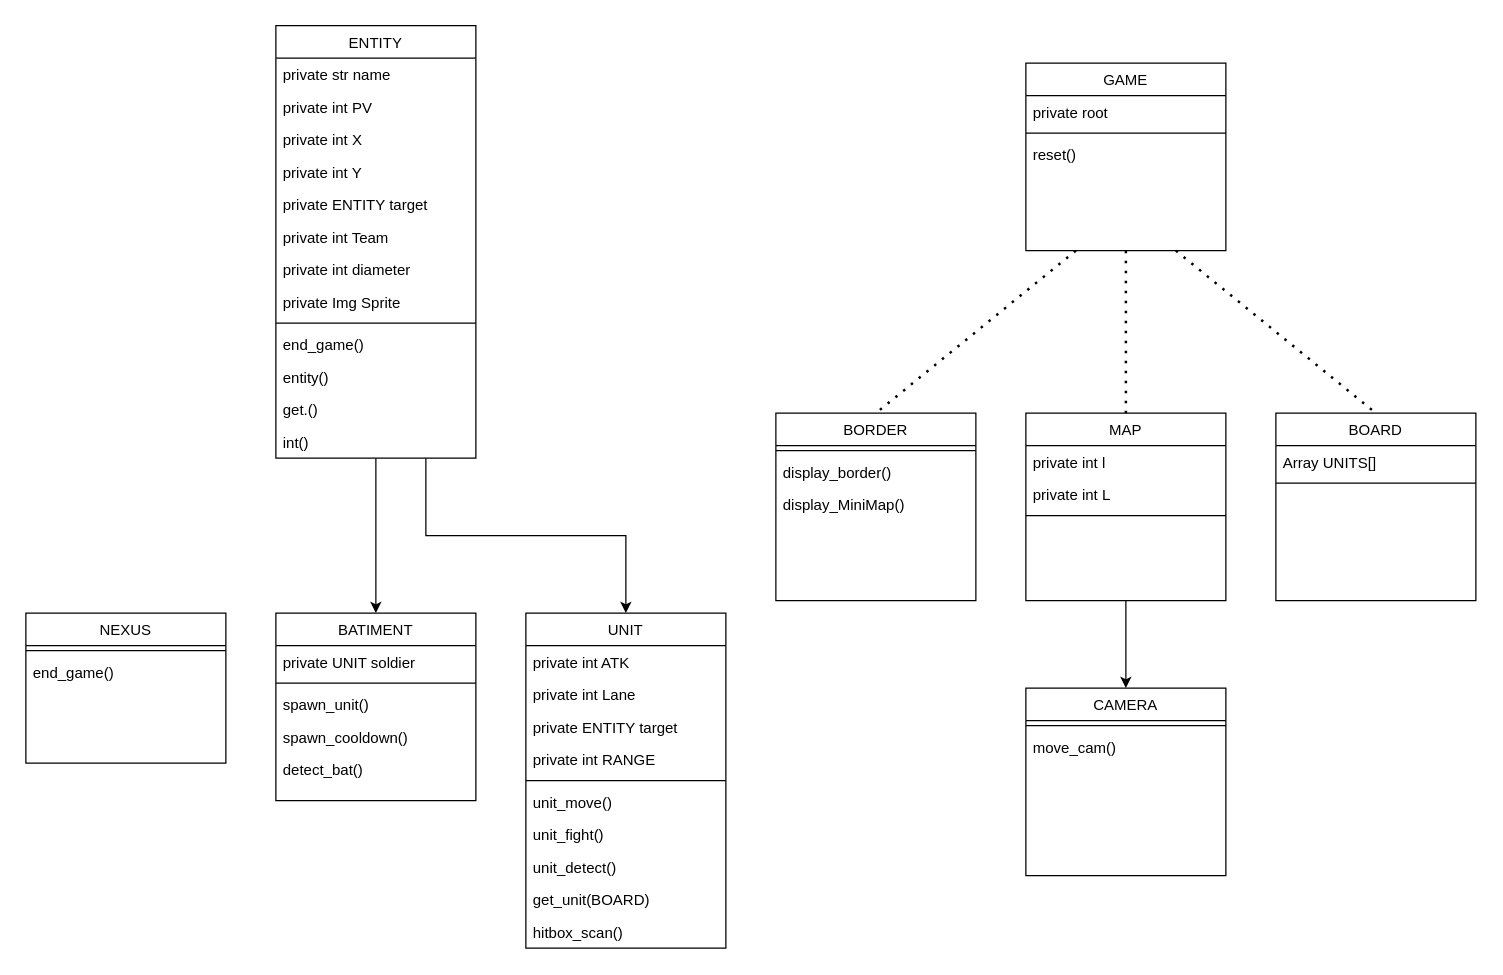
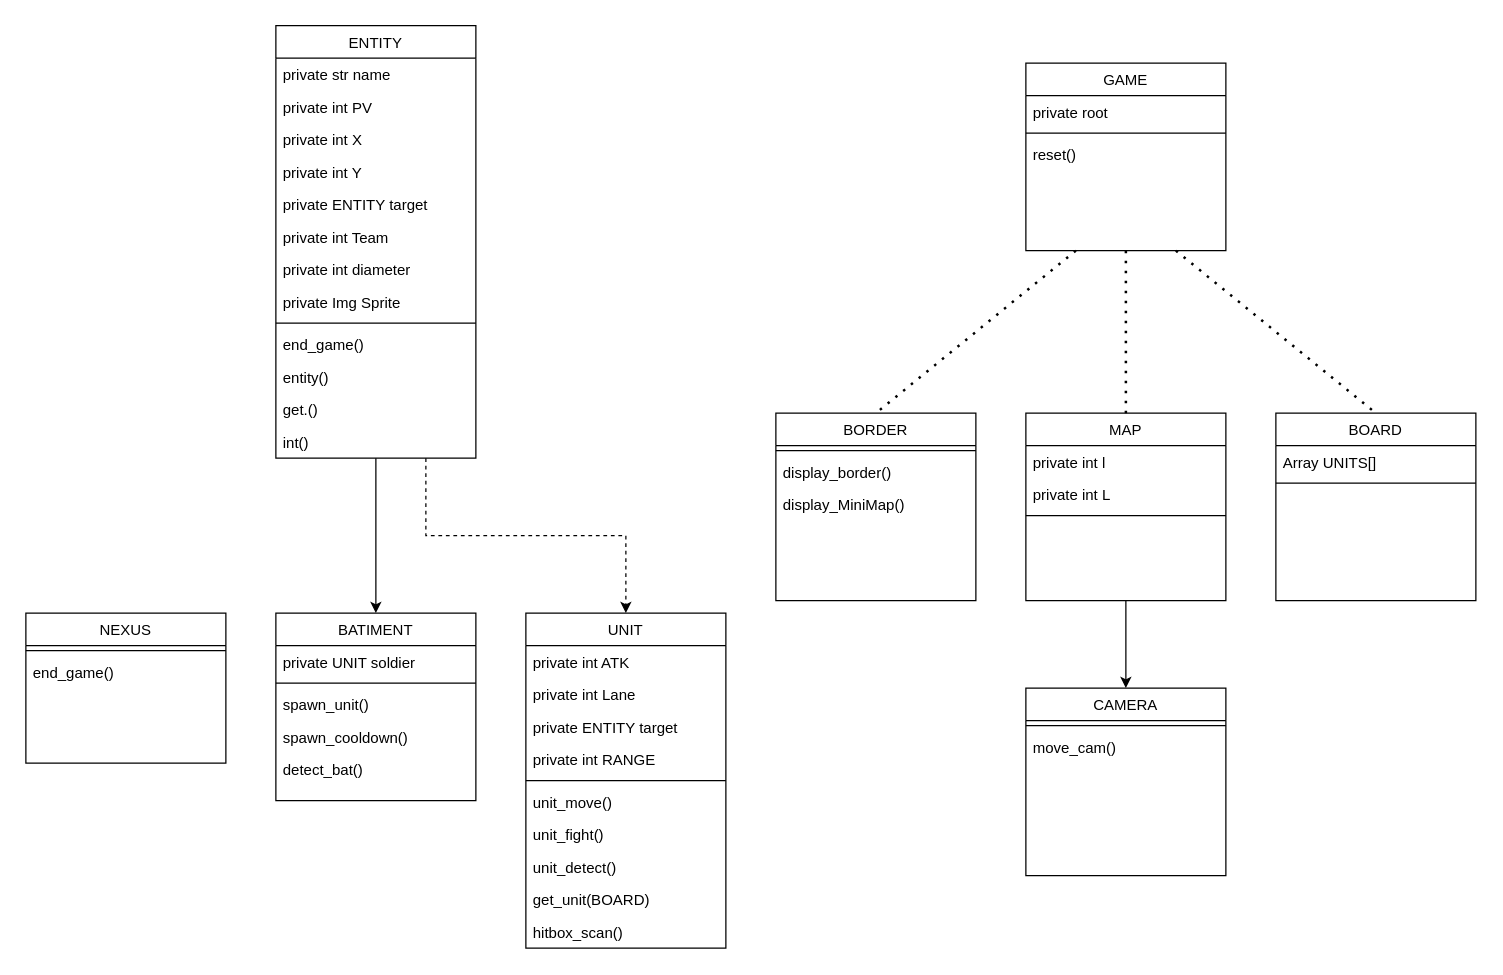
- <mxCell id="22" style="edgeStyle=orthogonalEdgeStyle;rounded=0;orthogonalLoop=1;jettySize=auto;html=1;exitX=0.75;exitY=1;exitDx=0;exitDy=0;" parent="1" source="24" target="11" edge="1"><mxGeometry relative="1" as="geometry" /></mxCell>
+ <mxCell id="22" style="edgeStyle=orthogonalEdgeStyle;rounded=0;orthogonalLoop=1;jettySize=auto;html=1;exitX=0.75;exitY=1;exitDx=0;exitDy=0;dashed=1;" parent="1" source="24" target="11" edge="1"><mxGeometry relative="1" as="geometry" /></mxCell>
